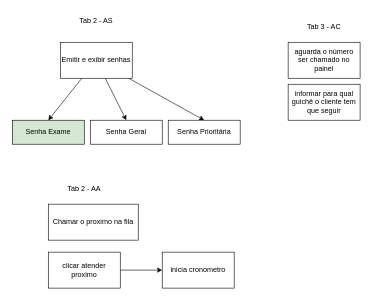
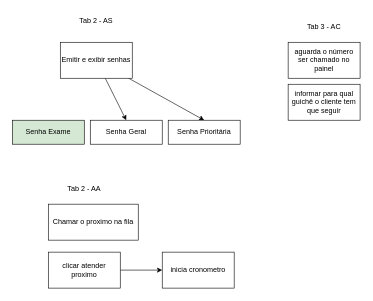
- <mxCell id="4" style="edgeStyle=none;html=1;entryX=0.5;entryY=0;entryDx=0;entryDy=0;" parent="1" source="5" target="14" edge="1"><mxGeometry relative="1" as="geometry" /></mxCell>
